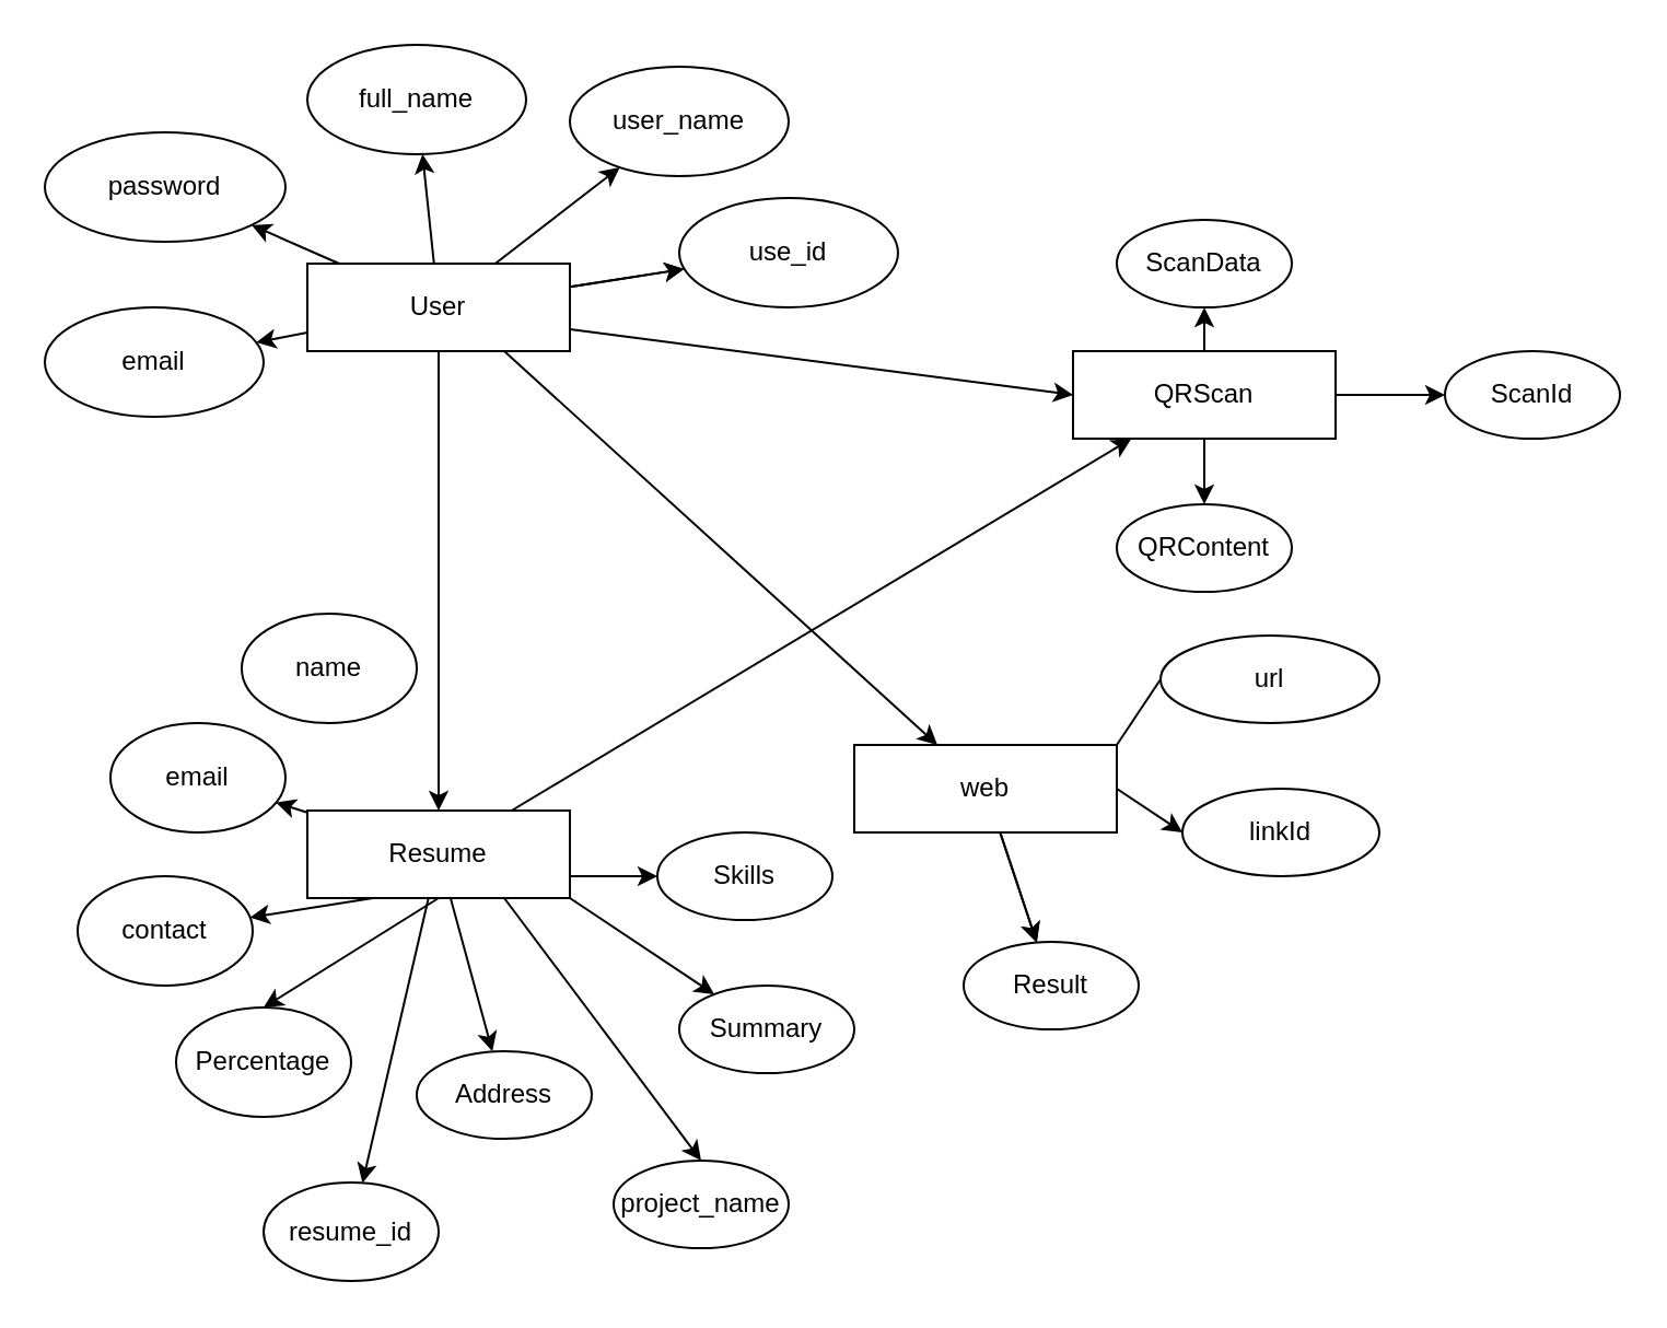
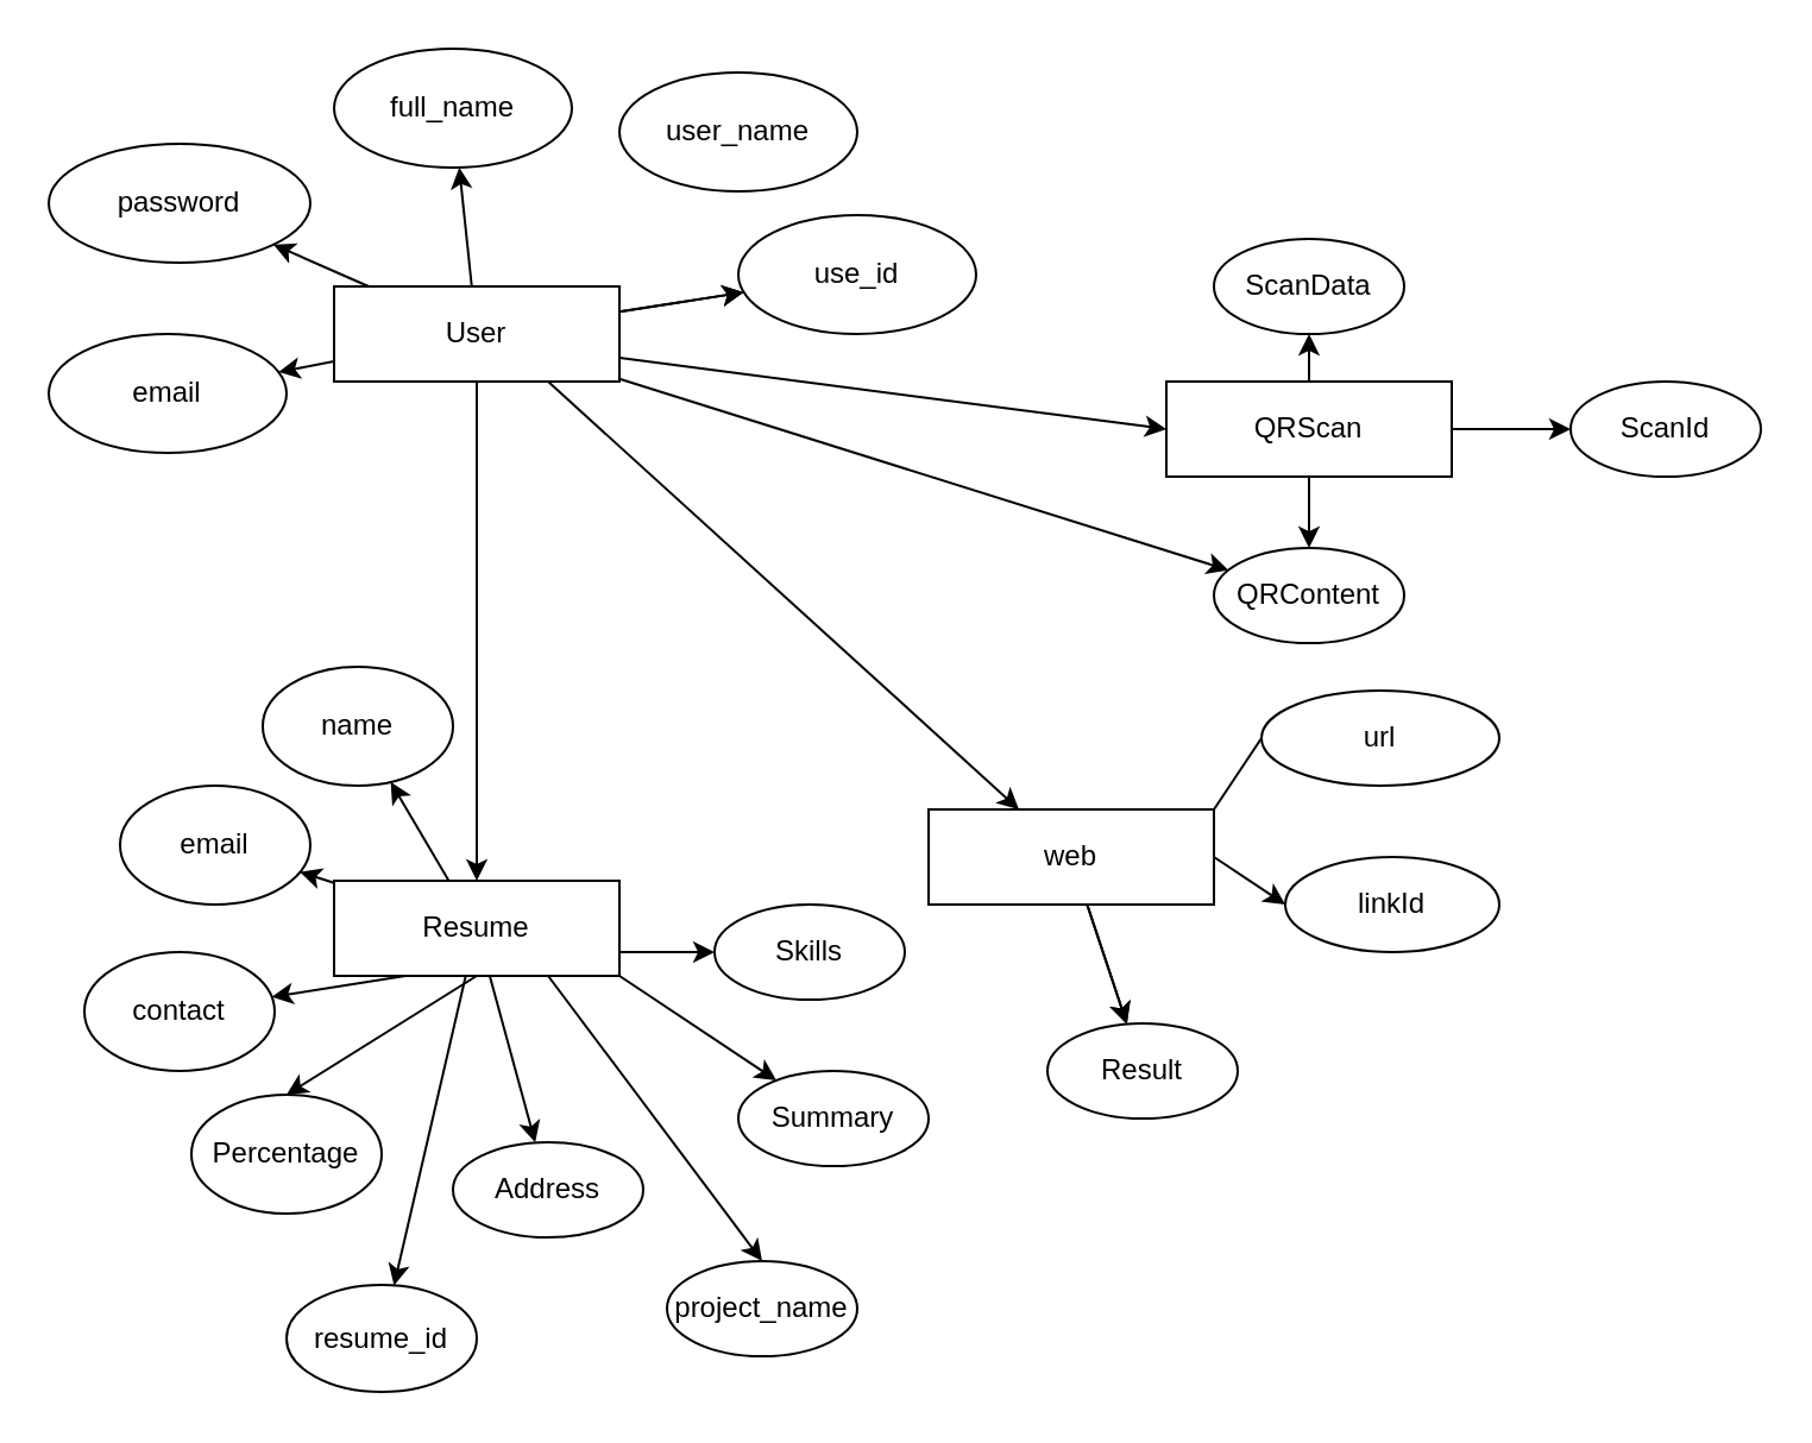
- <mxCell id="3" value="" style="edgeStyle=none;html=1;strokeColor=#000000;fontColor=#000000;" parent="1" source="11" target="13" edge="1"><mxGeometry relative="1" as="geometry" /></mxCell>
+ <mxCell id="3" value="" style="edgeStyle=none;html=1;strokeColor=#000000;fontColor=#000000;" parent="1" source="11" target="49" edge="1"><mxGeometry relative="1" as="geometry" /></mxCell>
- <mxCell id="17" value="" style="edgeStyle=none;html=1;strokeColor=#000000;fontColor=#000000;" parent="1" source="26" target="47" edge="1"><mxGeometry relative="1" as="geometry" /></mxCell>
+ <mxCell id="17" value="" style="edgeStyle=none;html=1;strokeColor=#000000;fontColor=#000000;" parent="1" source="26" target="27" edge="1"><mxGeometry relative="1" as="geometry" /></mxCell>
